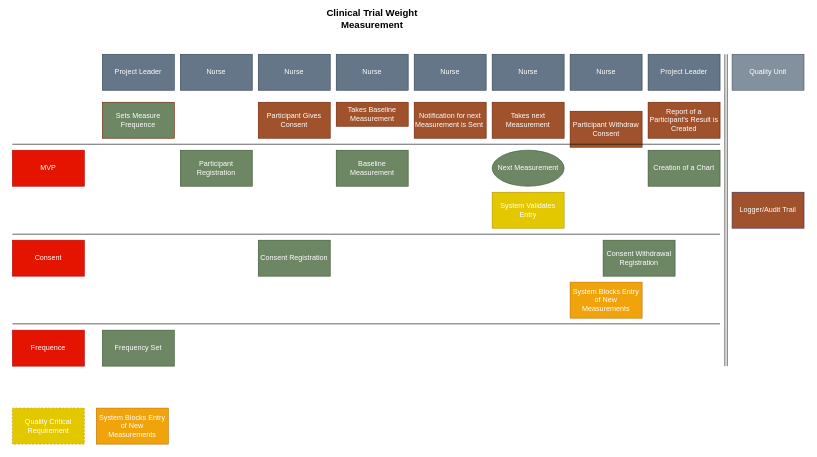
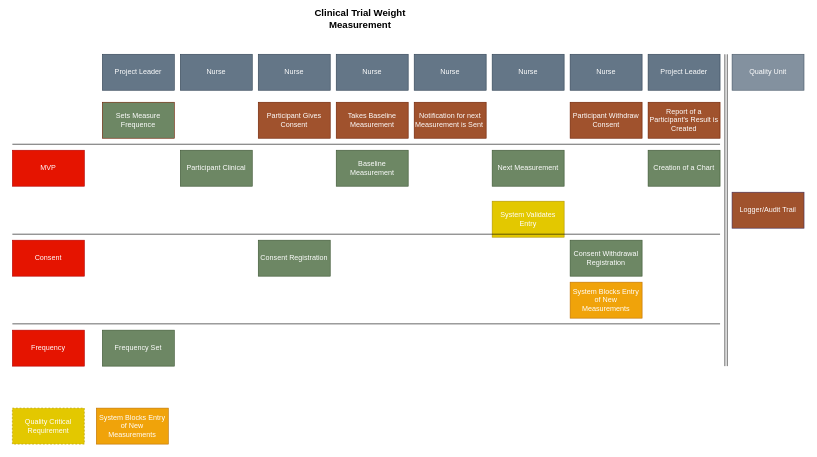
- <mxCell id="3" value="&lt;font style=&quot;font-size: 16px&quot;&gt;&lt;b&gt;Clinical Trial Weight Measurement&lt;/b&gt;&lt;/font&gt;" style="text;html=1;strokeColor=none;fillColor=none;align=center;verticalAlign=middle;whiteSpace=wrap;rounded=0;" vertex="1" parent="1"><mxGeometry x="510" y="20" width="220" height="20" as="geometry" /></mxCell>
+ <mxCell id="3" value="&lt;font style=&quot;font-size: 16px&quot;&gt;&lt;b&gt;Clinical Trial Weight Measurement&lt;/b&gt;&lt;/font&gt;" style="text;html=1;strokeColor=none;fillColor=none;align=center;verticalAlign=middle;whiteSpace=wrap;rounded=0;" vertex="1" parent="1"><mxGeometry x="490" y="20" width="220" height="20" as="geometry" /></mxCell>
- <mxCell id="9" value="Takes Baseline Measurement" style="rounded=0;whiteSpace=wrap;html=1;fillColor=#a0522d;strokeColor=#6D1F00;fontColor=#ffffff;" vertex="1" parent="1"><mxGeometry x="560" y="170" width="120" height="40" as="geometry" /></mxCell>
+ <mxCell id="9" value="Takes Baseline Measurement" style="rounded=0;whiteSpace=wrap;html=1;fillColor=#a0522d;strokeColor=#6D1F00;fontColor=#ffffff;" vertex="1" parent="1"><mxGeometry x="560" y="170" width="120" height="60" as="geometry" /></mxCell>
- <mxCell id="5" value="Takes next Measurement" style="rounded=0;whiteSpace=wrap;html=1;fillColor=#a0522d;strokeColor=#6D1F00;fontColor=#ffffff;" vertex="1" parent="1"><mxGeometry x="820" y="170" width="120" height="60" as="geometry" /></mxCell>
- <mxCell id="4" value="Participant Withdraw Consent" style="rounded=0;whiteSpace=wrap;html=1;fillColor=#a0522d;strokeColor=#6D1F00;fontColor=#ffffff;" vertex="1" parent="1"><mxGeometry x="950" y="185" width="120" height="60" as="geometry" /></mxCell>
+ <mxCell id="4" value="Participant Withdraw Consent" style="rounded=0;whiteSpace=wrap;html=1;fillColor=#a0522d;strokeColor=#6D1F00;fontColor=#ffffff;" vertex="1" parent="1"><mxGeometry x="950" y="170" width="120" height="60" as="geometry" /></mxCell>
- <mxCell id="21" value="Participant Registration" style="rounded=0;whiteSpace=wrap;html=1;fillColor=#6d8764;strokeColor=#3A5431;fontColor=#ffffff;" vertex="1" parent="1"><mxGeometry x="300" y="250" width="120" height="60" as="geometry" /></mxCell>
+ <mxCell id="21" value="Participant Clinical" style="rounded=0;whiteSpace=wrap;html=1;fillColor=#6d8764;strokeColor=#3A5431;fontColor=#ffffff;" vertex="1" parent="1"><mxGeometry x="300" y="250" width="120" height="60" as="geometry" /></mxCell>
- <mxCell id="23" value="Next Measurement" style="ellipse;whiteSpace=wrap;html=1;fillColor=#6d8764;strokeColor=#3A5431;fontColor=#ffffff;" vertex="1" parent="1"><mxGeometry x="820" y="250" width="120" height="60" as="geometry" /></mxCell>
+ <mxCell id="23" value="Next Measurement" style="rounded=0;whiteSpace=wrap;html=1;fillColor=#6d8764;strokeColor=#3A5431;fontColor=#ffffff;" vertex="1" parent="1"><mxGeometry x="820" y="250" width="120" height="60" as="geometry" /></mxCell>
- <mxCell id="25" value="System Validates Entry" style="rounded=0;whiteSpace=wrap;html=1;fillColor=#e3c800;strokeColor=#B09500;fontColor=#ffffff;" vertex="1" parent="1"><mxGeometry x="820" y="320" width="120" height="60" as="geometry" /></mxCell>
+ <mxCell id="25" value="System Validates Entry" style="rounded=0;whiteSpace=wrap;html=1;fillColor=#e3c800;strokeColor=#B09500;fontColor=#ffffff;" vertex="1" parent="1"><mxGeometry x="820" y="335" width="120" height="60" as="geometry" /></mxCell>
- <mxCell id="29" value="Consent Withdrawal Registration" style="rounded=0;whiteSpace=wrap;html=1;fillColor=#6d8764;strokeColor=#3A5431;fontColor=#ffffff;" vertex="1" parent="1"><mxGeometry x="1005" y="400" width="120" height="60" as="geometry" /></mxCell>
+ <mxCell id="29" value="Consent Withdrawal Registration" style="rounded=0;whiteSpace=wrap;html=1;fillColor=#6d8764;strokeColor=#3A5431;fontColor=#ffffff;" vertex="1" parent="1"><mxGeometry x="950" y="400" width="120" height="60" as="geometry" /></mxCell>
- <mxCell id="19" value="Frequence" style="rounded=0;whiteSpace=wrap;html=1;fillColor=#e51400;strokeColor=#B20000;fontColor=#ffffff;" vertex="1" parent="1"><mxGeometry x="20" y="550" width="120" height="60" as="geometry" /></mxCell>
+ <mxCell id="19" value="Frequency" style="rounded=0;whiteSpace=wrap;html=1;fillColor=#e51400;strokeColor=#B20000;fontColor=#ffffff;" vertex="1" parent="1"><mxGeometry x="20" y="550" width="120" height="60" as="geometry" /></mxCell>
